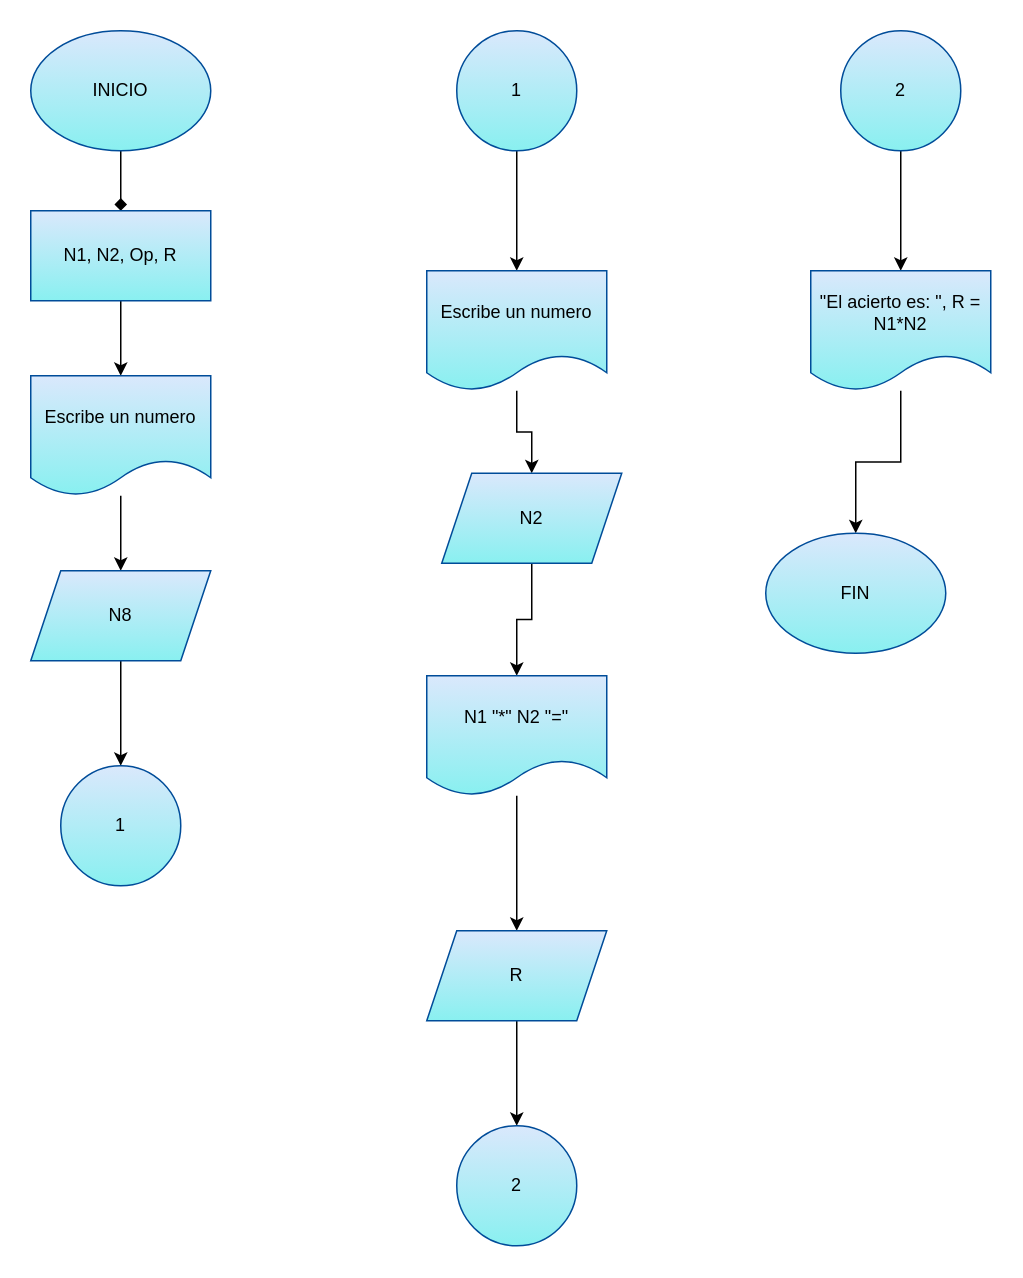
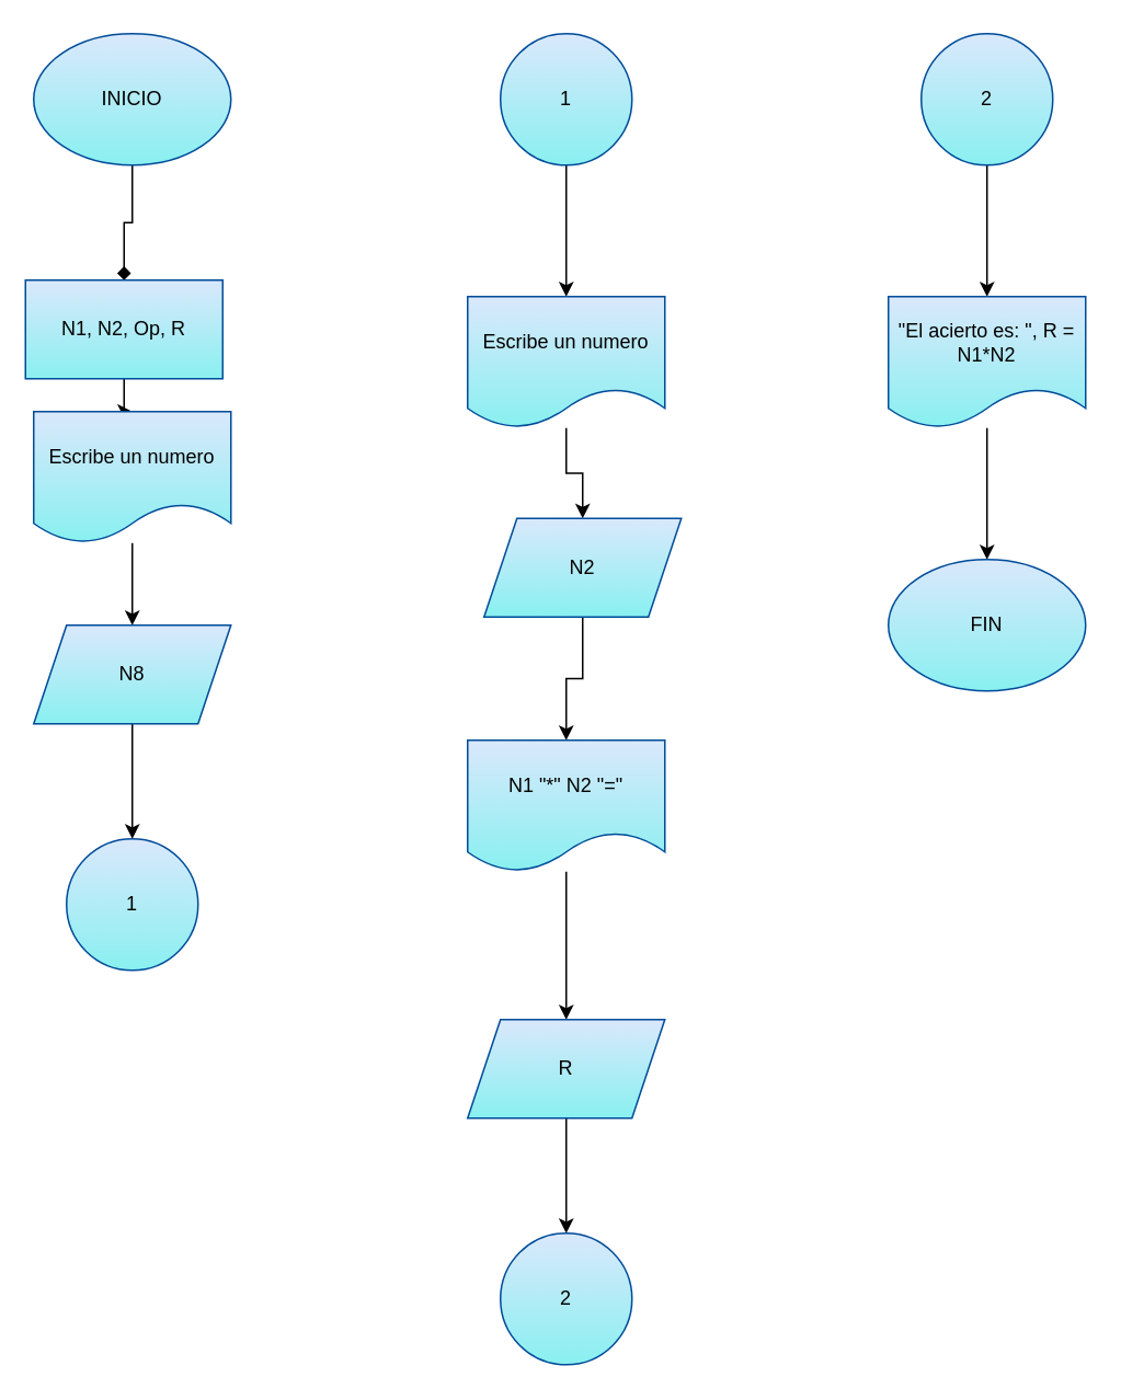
- <mxCell id="5" value="N1, N2, Op, R" style="whiteSpace=wrap;html=1;fillColor=#dae8fc;strokeColor=#004C99;gradientColor=#89f0f0;" vertex="1" parent="1"><mxGeometry x="20" y="140" width="120" height="60" as="geometry" /></mxCell>
+ <mxCell id="5" value="N1, N2, Op, R" style="whiteSpace=wrap;html=1;fillColor=#dae8fc;strokeColor=#004C99;gradientColor=#89f0f0;" vertex="1" parent="1"><mxGeometry x="15" y="170" width="120" height="60" as="geometry" /></mxCell>
- <mxCell id="26" value="FIN" style="ellipse;whiteSpace=wrap;html=1;fillColor=#dae8fc;strokeColor=#004C99;gradientColor=#89f0f0;" vertex="1" parent="1"><mxGeometry x="510" y="355" width="120" height="80" as="geometry" /></mxCell>
+ <mxCell id="26" value="FIN" style="ellipse;whiteSpace=wrap;html=1;fillColor=#dae8fc;strokeColor=#004C99;gradientColor=#89f0f0;" vertex="1" parent="1"><mxGeometry x="540" y="340" width="120" height="80" as="geometry" /></mxCell>
